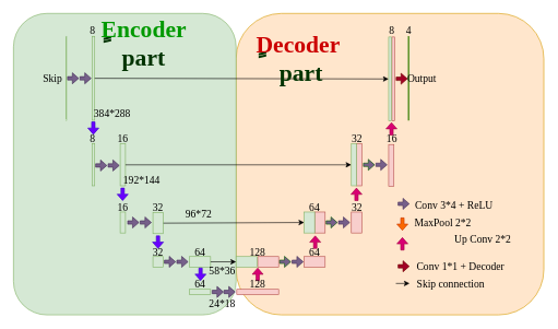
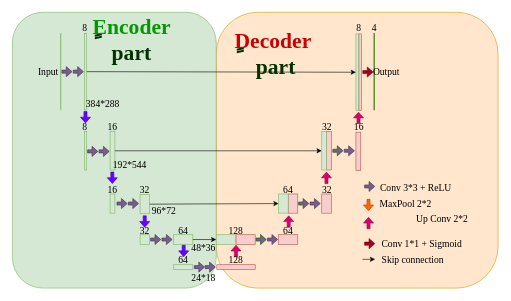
- <mxCell id="77" value="&lt;font style=&quot;font-size: 16px;&quot;&gt;Skip&lt;/font&gt;" style="text;html=1;strokeColor=none;fillColor=none;align=center;verticalAlign=middle;whiteSpace=wrap;rounded=0;fontFamily=Times New Roman;fontSize=16;" parent="1" vertex="1"><mxGeometry x="60" y="109" width="40" height="20" as="geometry" /></mxCell>
+ <mxCell id="77" value="&lt;font style=&quot;font-size: 16px;&quot;&gt;Input&lt;/font&gt;" style="text;html=1;strokeColor=none;fillColor=none;align=center;verticalAlign=middle;whiteSpace=wrap;rounded=0;fontFamily=Times New Roman;fontSize=16;" parent="1" vertex="1"><mxGeometry x="60" y="109" width="40" height="20" as="geometry" /></mxCell>
- <mxCell id="59" value="192*144" style="text;html=1;strokeColor=none;fillColor=none;align=center;verticalAlign=middle;whiteSpace=wrap;rounded=0;fontFamily=Times New Roman;fontSize=16;" parent="1" vertex="1"><mxGeometry x="196" y="264" width="40" height="20" as="geometry" /></mxCell>
+ <mxCell id="59" value="192*544" style="text;html=1;strokeColor=none;fillColor=none;align=center;verticalAlign=middle;whiteSpace=wrap;rounded=0;fontFamily=Times New Roman;fontSize=16;" parent="1" vertex="1"><mxGeometry x="196" y="264" width="40" height="20" as="geometry" /></mxCell>
- <mxCell id="80" value="&lt;font style=&quot;font-size: 16px;&quot;&gt;Conv 3*4 + ReLU&lt;/font&gt;" style="text;html=1;strokeColor=none;fillColor=none;align=center;verticalAlign=middle;whiteSpace=wrap;rounded=0;fontSize=16;fontFamily=Times New Roman;" parent="1" vertex="1"><mxGeometry x="618" y="304.5" width="150" height="17" as="geometry" /></mxCell>
+ <mxCell id="80" value="&lt;font style=&quot;font-size: 16px;&quot;&gt;Conv 3*3 + ReLU&lt;/font&gt;" style="text;html=1;strokeColor=none;fillColor=none;align=center;verticalAlign=middle;whiteSpace=wrap;rounded=0;fontSize=16;fontFamily=Times New Roman;" parent="1" vertex="1"><mxGeometry x="618" y="304.5" width="150" height="17" as="geometry" /></mxCell>
- <mxCell id="74" value="96*72" style="text;html=1;strokeColor=none;fillColor=none;align=center;verticalAlign=middle;whiteSpace=wrap;rounded=0;fontFamily=Times New Roman;fontSize=16;" parent="1" vertex="1"><mxGeometry x="283" y="316" width="40" height="20" as="geometry" /></mxCell>
+ <mxCell id="74" value="96*72" style="text;html=1;strokeColor=none;fillColor=none;align=center;verticalAlign=middle;whiteSpace=wrap;rounded=0;fontFamily=Times New Roman;fontSize=16;" parent="1" vertex="1"><mxGeometry x="253" y="341" width="40" height="20" as="geometry" /></mxCell>
- <mxCell id="88" value="&lt;font style=&quot;font-size: 16px&quot;&gt;Conv 1*1 + Decoder&lt;/font&gt;" style="text;html=1;strokeColor=none;fillColor=none;align=center;verticalAlign=middle;whiteSpace=wrap;rounded=0;fontSize=16;fontFamily=Times New Roman;" parent="1" vertex="1"><mxGeometry x="624" y="397.5" width="158" height="17" as="geometry" /></mxCell>
+ <mxCell id="88" value="&lt;font style=&quot;font-size: 16px&quot;&gt;Conv 1*1 + Sigmoid&lt;/font&gt;" style="text;html=1;strokeColor=none;fillColor=none;align=center;verticalAlign=middle;whiteSpace=wrap;rounded=0;fontSize=16;fontFamily=Times New Roman;" parent="1" vertex="1"><mxGeometry x="624" y="397.5" width="158" height="17" as="geometry" /></mxCell>
- <mxCell id="75" value="58*36" style="text;html=1;strokeColor=none;fillColor=none;align=center;verticalAlign=middle;whiteSpace=wrap;rounded=0;fontFamily=Times New Roman;fontSize=16;" parent="1" vertex="1"><mxGeometry x="319" y="402" width="40" height="20" as="geometry" /></mxCell>
+ <mxCell id="75" value="48*36" style="text;html=1;strokeColor=none;fillColor=none;align=center;verticalAlign=middle;whiteSpace=wrap;rounded=0;fontFamily=Times New Roman;fontSize=16;" parent="1" vertex="1"><mxGeometry x="319" y="402" width="40" height="20" as="geometry" /></mxCell>
